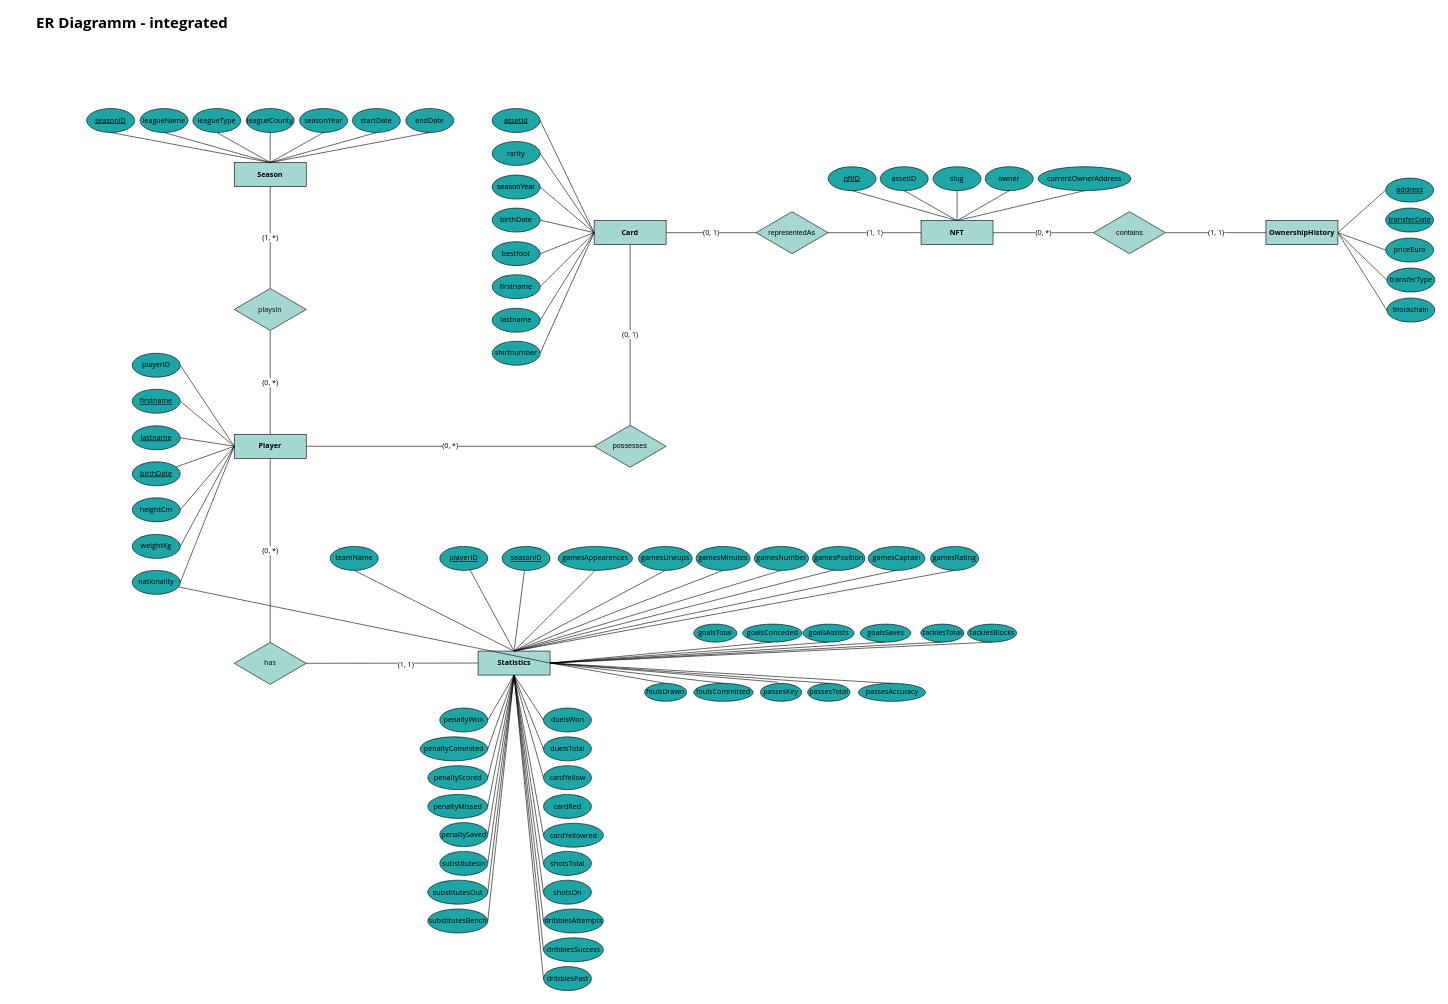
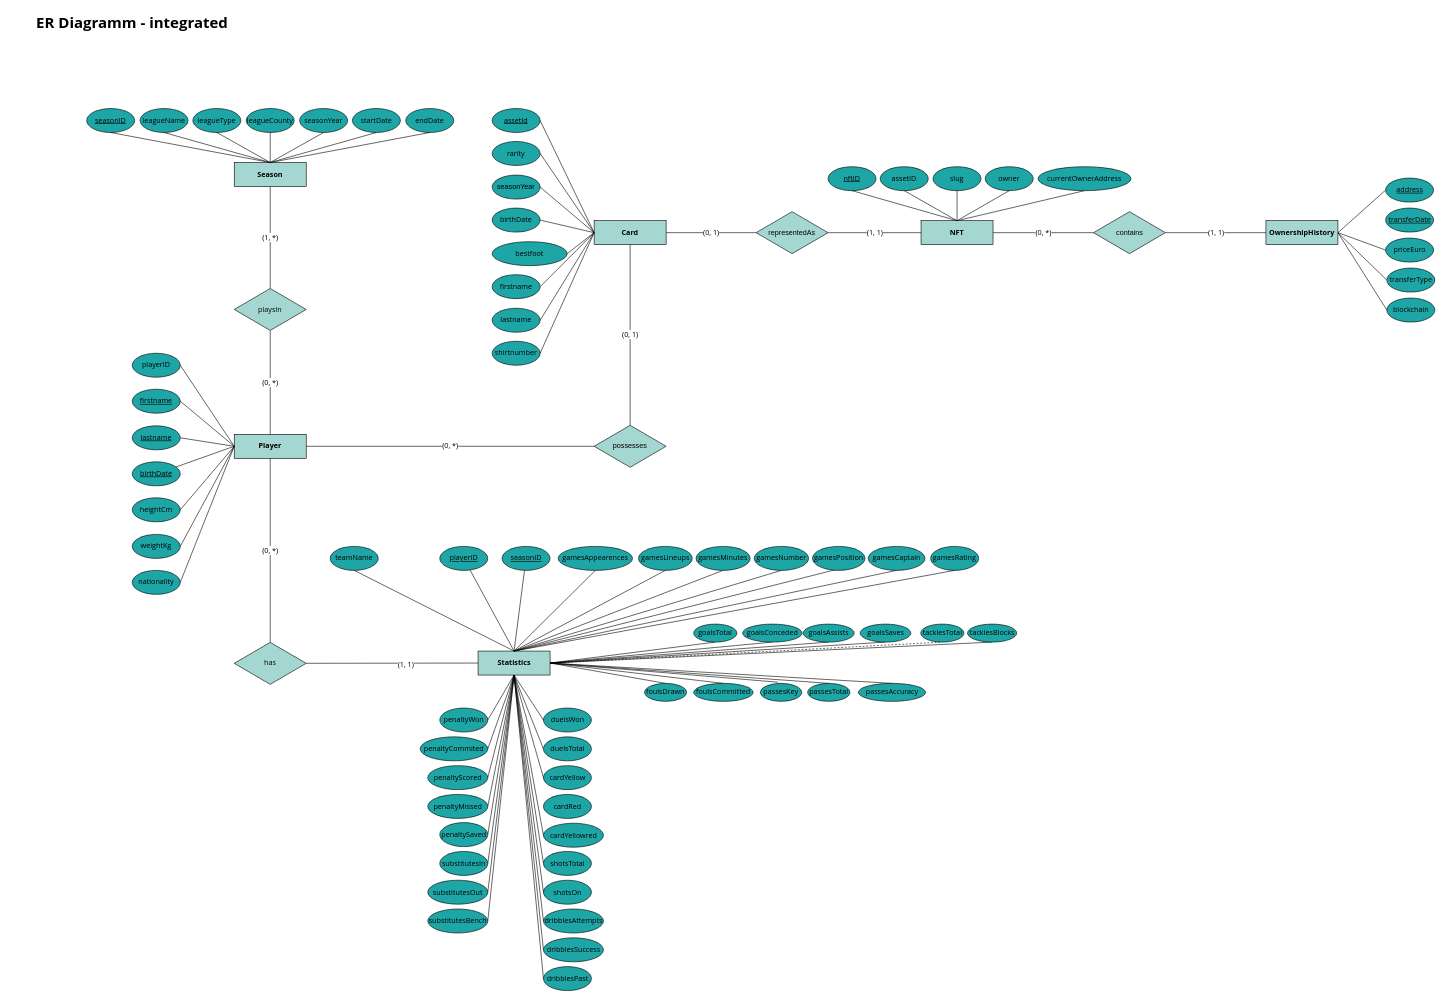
- <mxCell id="132" value="&lt;font data-font-src=&quot;https://fonts.googleapis.com/css?family=Open+Sans&quot; face=&quot;Open Sans&quot;&gt;bestfoot&lt;/font&gt;" style="ellipse;whiteSpace=wrap;html=1;fillColor=#1EA5A5;" parent="1" vertex="1"><mxGeometry x="820" y="402" width="80" height="40" as="geometry" /></mxCell>
+ <mxCell id="132" value="&lt;font data-font-src=&quot;https://fonts.googleapis.com/css?family=Open+Sans&quot; face=&quot;Open Sans&quot;&gt;bestfoot&lt;/font&gt;" style="ellipse;whiteSpace=wrap;html=1;fillColor=#1EA5A5;" parent="1" vertex="1"><mxGeometry x="820" y="402" width="125" height="40" as="geometry" /></mxCell>
- <mxCell id="42" style="edgeStyle=none;rounded=0;orthogonalLoop=1;jettySize=auto;html=1;endArrow=none;endFill=0;exitX=1;exitY=0.5;exitDx=0;exitDy=0;" parent="1" source="41" target="16" edge="1"><mxGeometry relative="1" as="geometry"><mxPoint x="1097.25" y="931.67" as="sourcePoint" /></mxGeometry></mxCell>
+ <mxCell id="42" style="edgeStyle=none;rounded=0;orthogonalLoop=1;jettySize=auto;html=1;entryX=0.5;entryY=1;entryDx=0;entryDy=0;endArrow=none;endFill=0;exitX=1;exitY=0.5;exitDx=0;exitDy=0;" parent="1" source="41" target="88" edge="1"><mxGeometry relative="1" as="geometry"><mxPoint x="1097.25" y="931.67" as="sourcePoint" /></mxGeometry></mxCell>
- <mxCell id="77" style="edgeStyle=none;rounded=0;orthogonalLoop=1;jettySize=auto;html=1;entryX=0.5;entryY=1;entryDx=0;entryDy=0;endArrow=none;endFill=0;exitX=1;exitY=0.5;exitDx=0;exitDy=0;" parent="1" source="41" target="97" edge="1"><mxGeometry relative="1" as="geometry"><mxPoint x="1097.25" y="971.67" as="sourcePoint" /></mxGeometry></mxCell>
+ <mxCell id="77" style="edgeStyle=none;rounded=0;orthogonalLoop=1;jettySize=auto;html=1;entryX=0.5;entryY=1;entryDx=0;entryDy=0;endArrow=none;endFill=0;exitX=1;exitY=0.5;exitDx=0;exitDy=0;dashed=1;" parent="1" source="41" target="97" edge="1"><mxGeometry relative="1" as="geometry"><mxPoint x="1097.25" y="971.67" as="sourcePoint" /></mxGeometry></mxCell>
